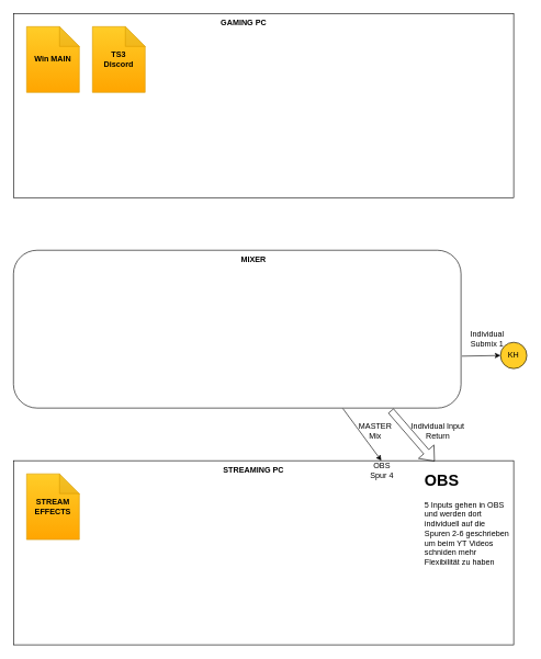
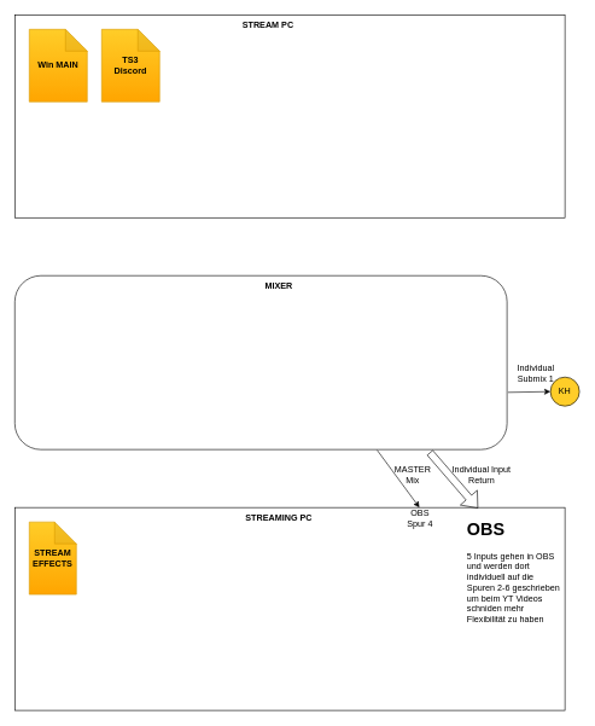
- <mxCell id="5" value="&lt;b&gt;GAMING PC&lt;/b&gt;" style="text;html=1;strokeColor=none;fillColor=none;align=center;verticalAlign=middle;whiteSpace=wrap;rounded=0;" vertex="1" parent="1"><mxGeometry x="330" y="20" width="80" height="30" as="geometry" /></mxCell>
+ <mxCell id="5" value="&lt;b&gt;STREAM PC&lt;/b&gt;" style="text;html=1;strokeColor=none;fillColor=none;align=center;verticalAlign=middle;whiteSpace=wrap;rounded=0;" vertex="1" parent="1"><mxGeometry x="330" y="20" width="80" height="30" as="geometry" /></mxCell>
- <mxCell id="8" value="&lt;b&gt;STREAM EFFECTS&lt;/b&gt;" style="shape=note;whiteSpace=wrap;html=1;backgroundOutline=1;darkOpacity=0.05;fillColor=#ffcd28;gradientColor=#ffa500;strokeColor=#d79b00;" vertex="1" parent="1"><mxGeometry x="40" y="720" width="80" height="100" as="geometry" /></mxCell>
+ <mxCell id="8" value="&lt;b&gt;STREAM EFFECTS&lt;/b&gt;" style="shape=note;whiteSpace=wrap;html=1;backgroundOutline=1;darkOpacity=0.05;fillColor=#ffcd28;gradientColor=#ffa500;strokeColor=#d79b00;" vertex="1" parent="1"><mxGeometry x="40" y="720" width="65" height="100" as="geometry" /></mxCell>
